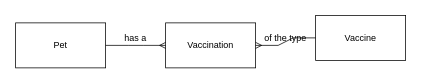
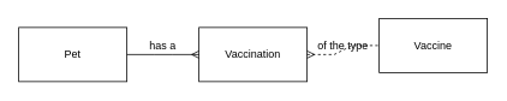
- <mxCell id="7" value="" style="edgeStyle=entityRelationEdgeStyle;fontSize=12;html=1;endArrow=none;rounded=0;exitX=1;exitY=0.5;exitDx=0;exitDy=0;entryX=0;entryY=0.5;entryDx=0;entryDy=0;startArrow=ERmany;startFill=0;endFill=0;" edge="1" parent="1" source="3" target="6"><mxGeometry width="100" height="100" relative="1" as="geometry"><mxPoint x="390" y="60" as="sourcePoint" /><mxPoint x="390" y="60" as="targetPoint" /></mxGeometry></mxCell>
+ <mxCell id="7" value="" style="edgeStyle=entityRelationEdgeStyle;fontSize=12;html=1;endArrow=none;rounded=0;exitX=1;exitY=0.5;exitDx=0;exitDy=0;entryX=0;entryY=0.5;entryDx=0;entryDy=0;startArrow=ERmany;startFill=0;endFill=0;dashed=1;" edge="1" parent="1" source="3" target="6"><mxGeometry width="100" height="100" relative="1" as="geometry"><mxPoint x="390" y="60" as="sourcePoint" /><mxPoint x="390" y="60" as="targetPoint" /></mxGeometry></mxCell>
